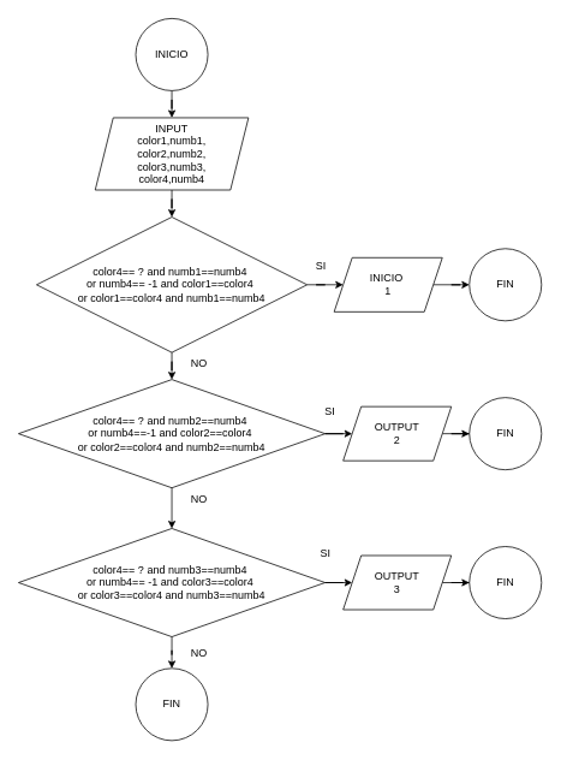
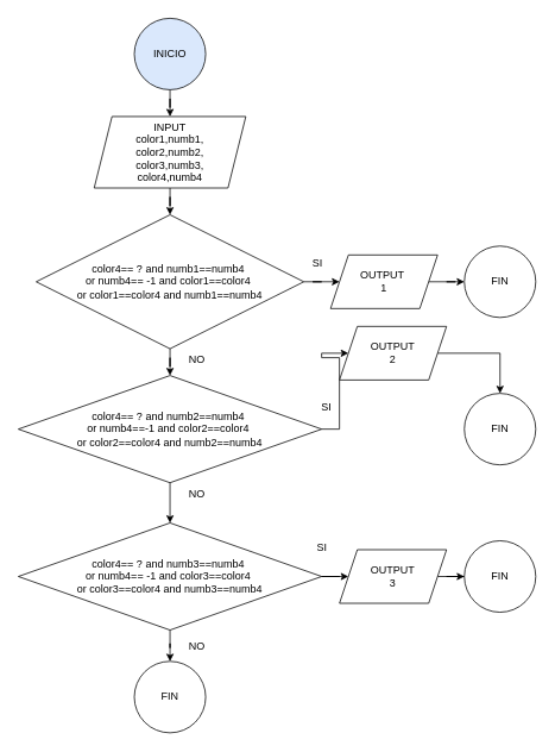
- <mxCell id="3" value="INICIO" style="ellipse;whiteSpace=wrap;html=1;" vertex="1" parent="1"><mxGeometry x="150" y="20" width="80" height="80" as="geometry" /></mxCell>
+ <mxCell id="3" value="INICIO" style="ellipse;whiteSpace=wrap;html=1;fillColor=#dae8fc;" vertex="1" parent="1"><mxGeometry x="150" y="20" width="80" height="80" as="geometry" /></mxCell>
- <mxCell id="14" value="INICIO&amp;nbsp;&lt;div&gt;1&lt;/div&gt;" style="shape=parallelogram;perimeter=parallelogramPerimeter;whiteSpace=wrap;html=1;fixedSize=1;" vertex="1" parent="1"><mxGeometry x="370" y="285" width="120" height="60" as="geometry" /></mxCell>
+ <mxCell id="14" value="OUTPUT&amp;nbsp;&lt;div&gt;1&lt;/div&gt;" style="shape=parallelogram;perimeter=parallelogramPerimeter;whiteSpace=wrap;html=1;fixedSize=1;" vertex="1" parent="1"><mxGeometry x="370" y="285" width="120" height="60" as="geometry" /></mxCell>
- <mxCell id="17" value="OUTPUT&lt;div&gt;2&lt;/div&gt;" style="shape=parallelogram;perimeter=parallelogramPerimeter;whiteSpace=wrap;html=1;fixedSize=1;" vertex="1" parent="1"><mxGeometry x="380" y="450" width="120" height="60" as="geometry" /></mxCell>
+ <mxCell id="17" value="OUTPUT&lt;div&gt;2&lt;/div&gt;" style="shape=parallelogram;perimeter=parallelogramPerimeter;whiteSpace=wrap;html=1;fixedSize=1;" vertex="1" parent="1"><mxGeometry x="380" y="365" width="120" height="60" as="geometry" /></mxCell>
